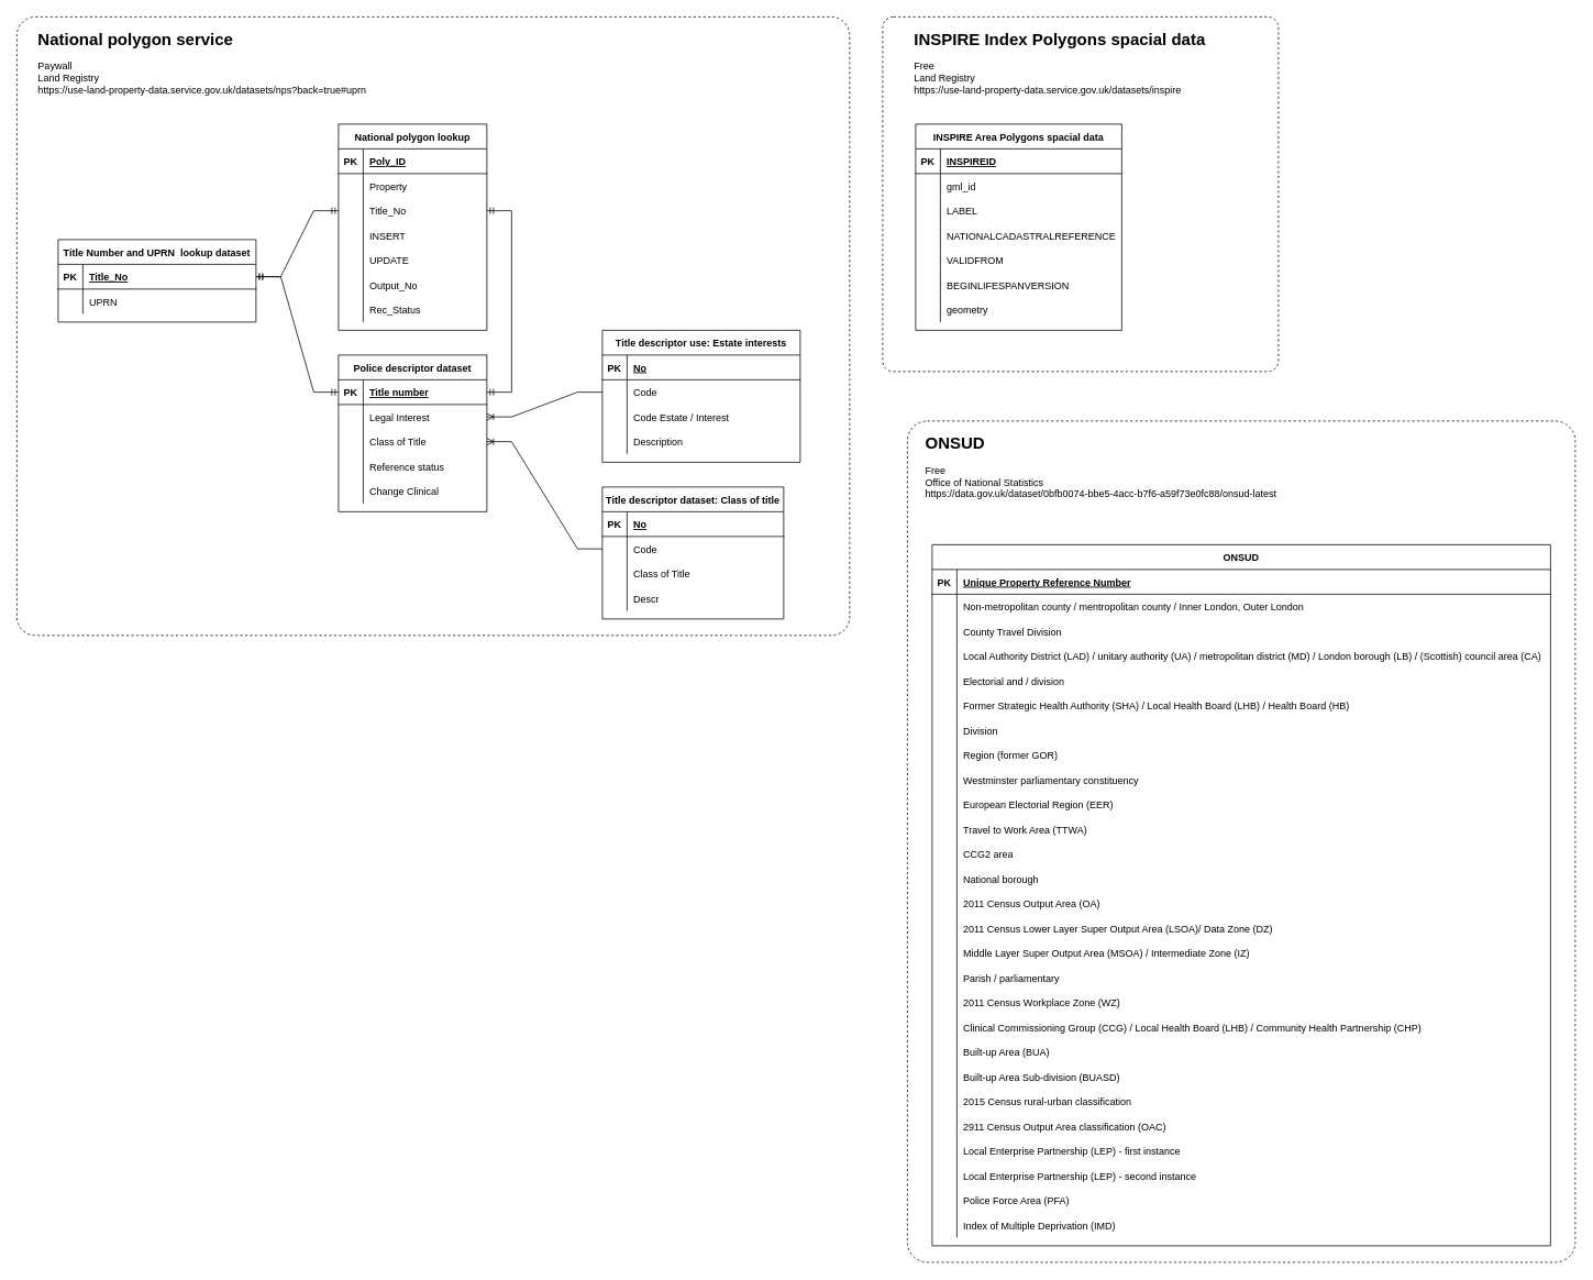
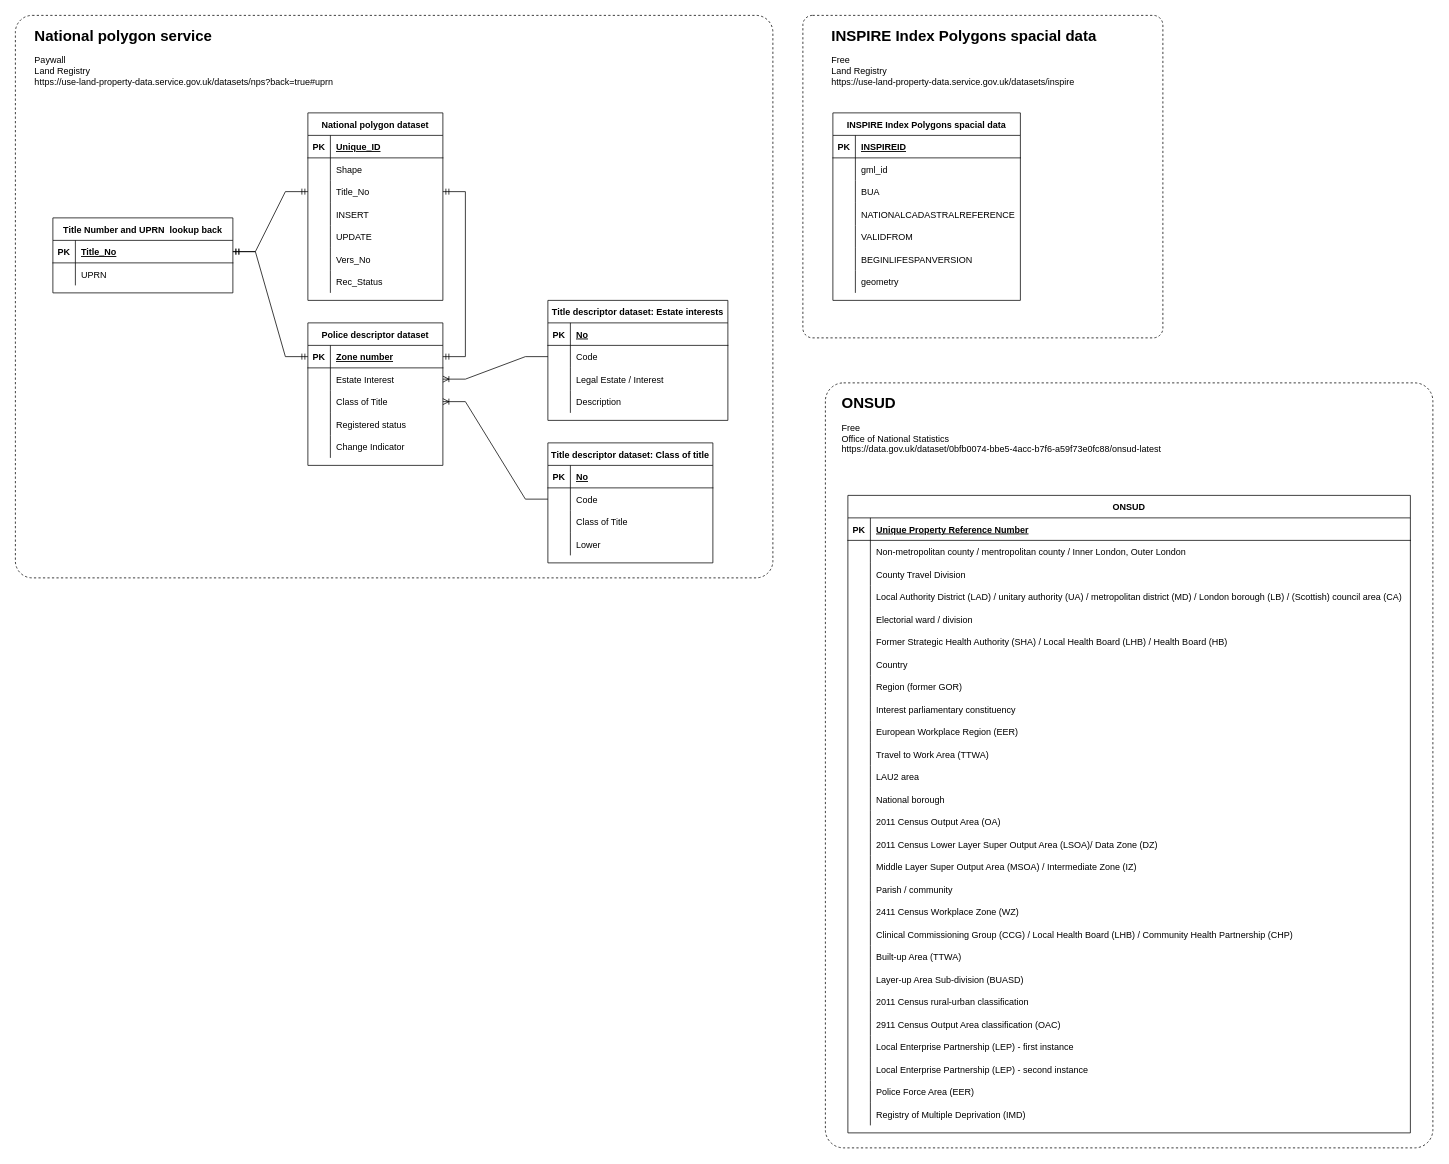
- <mxCell id="3" value="National polygon lookup" style="shape=table;startSize=30;container=1;collapsible=1;childLayout=tableLayout;fixedRows=1;rowLines=0;fontStyle=1;align=center;resizeLast=1;" parent="1" vertex="1"><mxGeometry x="410" y="150" width="180" height="250" as="geometry"><mxRectangle x="170" y="190" width="180" height="30" as="alternateBounds" /></mxGeometry></mxCell>
+ <mxCell id="3" value="National polygon dataset" style="shape=table;startSize=30;container=1;collapsible=1;childLayout=tableLayout;fixedRows=1;rowLines=0;fontStyle=1;align=center;resizeLast=1;" parent="1" vertex="1"><mxGeometry x="410" y="150" width="180" height="250" as="geometry"><mxRectangle x="170" y="190" width="180" height="30" as="alternateBounds" /></mxGeometry></mxCell>
- <mxCell id="27" value="INSPIRE Area Polygons spacial data" style="shape=table;startSize=30;container=1;collapsible=1;childLayout=tableLayout;fixedRows=1;rowLines=0;fontStyle=1;align=center;resizeLast=1;" parent="1" vertex="1"><mxGeometry x="1110" y="150" width="250" height="250" as="geometry" /></mxCell>
+ <mxCell id="27" value="INSPIRE Index Polygons spacial data" style="shape=table;startSize=30;container=1;collapsible=1;childLayout=tableLayout;fixedRows=1;rowLines=0;fontStyle=1;align=center;resizeLast=1;" parent="1" vertex="1"><mxGeometry x="1110" y="150" width="250" height="250" as="geometry" /></mxCell>
- <mxCell id="6" value="Poly_ID" style="shape=partialRectangle;connectable=0;fillColor=none;top=0;left=0;bottom=0;right=0;align=left;spacingLeft=6;fontStyle=5;overflow=hidden;" parent="4" vertex="1"><mxGeometry x="30" width="150" height="30" as="geometry"><mxRectangle width="150" height="30" as="alternateBounds" /></mxGeometry></mxCell>
+ <mxCell id="6" value="Unique_ID" style="shape=partialRectangle;connectable=0;fillColor=none;top=0;left=0;bottom=0;right=0;align=left;spacingLeft=6;fontStyle=5;overflow=hidden;" parent="4" vertex="1"><mxGeometry x="30" width="150" height="30" as="geometry"><mxRectangle width="150" height="30" as="alternateBounds" /></mxGeometry></mxCell>
- <mxCell id="9" value="Property" style="shape=partialRectangle;connectable=0;fillColor=none;top=0;left=0;bottom=0;right=0;align=left;spacingLeft=6;overflow=hidden;" parent="7" vertex="1"><mxGeometry x="30" width="150" height="30" as="geometry"><mxRectangle width="150" height="30" as="alternateBounds" /></mxGeometry></mxCell>
+ <mxCell id="9" value="Shape" style="shape=partialRectangle;connectable=0;fillColor=none;top=0;left=0;bottom=0;right=0;align=left;spacingLeft=6;overflow=hidden;" parent="7" vertex="1"><mxGeometry x="30" width="150" height="30" as="geometry"><mxRectangle width="150" height="30" as="alternateBounds" /></mxGeometry></mxCell>
- <mxCell id="36" value="LABEL" style="shape=partialRectangle;connectable=0;fillColor=none;top=0;left=0;bottom=0;right=0;align=left;spacingLeft=6;overflow=hidden;" parent="34" vertex="1"><mxGeometry x="30" width="220" height="30" as="geometry"><mxRectangle width="220" height="30" as="alternateBounds" /></mxGeometry></mxCell>
+ <mxCell id="36" value="BUA" style="shape=partialRectangle;connectable=0;fillColor=none;top=0;left=0;bottom=0;right=0;align=left;spacingLeft=6;overflow=hidden;" parent="34" vertex="1"><mxGeometry x="30" width="220" height="30" as="geometry"><mxRectangle width="220" height="30" as="alternateBounds" /></mxGeometry></mxCell>
- <mxCell id="91" value="Title Number and UPRN  lookup dataset" style="shape=table;startSize=30;container=1;collapsible=1;childLayout=tableLayout;fixedRows=1;rowLines=0;fontStyle=1;align=center;resizeLast=1;" parent="1" vertex="1"><mxGeometry x="70" y="290" width="240" height="100" as="geometry" /></mxCell>
+ <mxCell id="91" value="Title Number and UPRN  lookup back" style="shape=table;startSize=30;container=1;collapsible=1;childLayout=tableLayout;fixedRows=1;rowLines=0;fontStyle=1;align=center;resizeLast=1;" parent="1" vertex="1"><mxGeometry x="70" y="290" width="240" height="100" as="geometry" /></mxCell>
- <mxCell id="21" value="Output_No" style="shape=partialRectangle;connectable=0;fillColor=none;top=0;left=0;bottom=0;right=0;align=left;spacingLeft=6;overflow=hidden;" parent="19" vertex="1"><mxGeometry x="30" width="150" height="30" as="geometry"><mxRectangle width="150" height="30" as="alternateBounds" /></mxGeometry></mxCell>
+ <mxCell id="21" value="Vers_No" style="shape=partialRectangle;connectable=0;fillColor=none;top=0;left=0;bottom=0;right=0;align=left;spacingLeft=6;overflow=hidden;" parent="19" vertex="1"><mxGeometry x="30" width="150" height="30" as="geometry"><mxRectangle width="150" height="30" as="alternateBounds" /></mxGeometry></mxCell>
- <mxCell id="65" value="Title descriptor use: Estate interests" style="shape=table;startSize=30;container=1;collapsible=1;childLayout=tableLayout;fixedRows=1;rowLines=0;fontStyle=1;align=center;resizeLast=1;" parent="1" vertex="1"><mxGeometry x="730" y="400" width="240" height="160" as="geometry" /></mxCell>
+ <mxCell id="65" value="Title descriptor dataset: Estate interests" style="shape=table;startSize=30;container=1;collapsible=1;childLayout=tableLayout;fixedRows=1;rowLines=0;fontStyle=1;align=center;resizeLast=1;" parent="1" vertex="1"><mxGeometry x="730" y="400" width="240" height="160" as="geometry" /></mxCell>
- <mxCell id="52" value="Title number" style="shape=partialRectangle;connectable=0;fillColor=none;top=0;left=0;bottom=0;right=0;align=left;spacingLeft=6;fontStyle=5;overflow=hidden;" parent="50" vertex="1"><mxGeometry x="30" width="150" height="30" as="geometry"><mxRectangle width="150" height="30" as="alternateBounds" /></mxGeometry></mxCell>
+ <mxCell id="52" value="Zone number" style="shape=partialRectangle;connectable=0;fillColor=none;top=0;left=0;bottom=0;right=0;align=left;spacingLeft=6;fontStyle=5;overflow=hidden;" parent="50" vertex="1"><mxGeometry x="30" width="150" height="30" as="geometry"><mxRectangle width="150" height="30" as="alternateBounds" /></mxGeometry></mxCell>
- <mxCell id="55" value="Legal Interest" style="shape=partialRectangle;connectable=0;fillColor=none;top=0;left=0;bottom=0;right=0;align=left;spacingLeft=6;overflow=hidden;" parent="53" vertex="1"><mxGeometry x="30" width="150" height="30" as="geometry"><mxRectangle width="150" height="30" as="alternateBounds" /></mxGeometry></mxCell>
+ <mxCell id="55" value="Estate Interest" style="shape=partialRectangle;connectable=0;fillColor=none;top=0;left=0;bottom=0;right=0;align=left;spacingLeft=6;overflow=hidden;" parent="53" vertex="1"><mxGeometry x="30" width="150" height="30" as="geometry"><mxRectangle width="150" height="30" as="alternateBounds" /></mxGeometry></mxCell>
- <mxCell id="74" value="Code Estate / Interest" style="shape=partialRectangle;connectable=0;fillColor=none;top=0;left=0;bottom=0;right=0;align=left;spacingLeft=6;overflow=hidden;" parent="72" vertex="1"><mxGeometry x="30" width="210" height="30" as="geometry"><mxRectangle width="210" height="30" as="alternateBounds" /></mxGeometry></mxCell>
+ <mxCell id="74" value="Legal Estate / Interest" style="shape=partialRectangle;connectable=0;fillColor=none;top=0;left=0;bottom=0;right=0;align=left;spacingLeft=6;overflow=hidden;" parent="72" vertex="1"><mxGeometry x="30" width="210" height="30" as="geometry"><mxRectangle width="210" height="30" as="alternateBounds" /></mxGeometry></mxCell>
- <mxCell id="61" value="Reference status" style="shape=partialRectangle;connectable=0;fillColor=none;top=0;left=0;bottom=0;right=0;align=left;spacingLeft=6;overflow=hidden;" parent="59" vertex="1"><mxGeometry x="30" width="150" height="30" as="geometry"><mxRectangle width="150" height="30" as="alternateBounds" /></mxGeometry></mxCell>
+ <mxCell id="61" value="Registered status" style="shape=partialRectangle;connectable=0;fillColor=none;top=0;left=0;bottom=0;right=0;align=left;spacingLeft=6;overflow=hidden;" parent="59" vertex="1"><mxGeometry x="30" width="150" height="30" as="geometry"><mxRectangle width="150" height="30" as="alternateBounds" /></mxGeometry></mxCell>
- <mxCell id="64" value="Change Clinical" style="shape=partialRectangle;connectable=0;fillColor=none;top=0;left=0;bottom=0;right=0;align=left;spacingLeft=6;overflow=hidden;" parent="62" vertex="1"><mxGeometry x="30" width="150" height="30" as="geometry"><mxRectangle width="150" height="30" as="alternateBounds" /></mxGeometry></mxCell>
+ <mxCell id="64" value="Change Indicator" style="shape=partialRectangle;connectable=0;fillColor=none;top=0;left=0;bottom=0;right=0;align=left;spacingLeft=6;overflow=hidden;" parent="62" vertex="1"><mxGeometry x="30" width="150" height="30" as="geometry"><mxRectangle width="150" height="30" as="alternateBounds" /></mxGeometry></mxCell>
- <mxCell id="90" value="Descr" style="shape=partialRectangle;connectable=0;fillColor=none;top=0;left=0;bottom=0;right=0;align=left;spacingLeft=6;overflow=hidden;" parent="88" vertex="1"><mxGeometry x="30" width="190" height="30" as="geometry"><mxRectangle width="190" height="30" as="alternateBounds" /></mxGeometry></mxCell>
+ <mxCell id="90" value="Lower" style="shape=partialRectangle;connectable=0;fillColor=none;top=0;left=0;bottom=0;right=0;align=left;spacingLeft=6;overflow=hidden;" parent="88" vertex="1"><mxGeometry x="30" width="190" height="30" as="geometry"><mxRectangle width="190" height="30" as="alternateBounds" /></mxGeometry></mxCell>
- <mxCell id="120" value="Electorial and / division" style="shape=partialRectangle;connectable=0;fillColor=none;top=0;left=0;bottom=0;right=0;align=left;spacingLeft=6;overflow=hidden;" vertex="1" parent="118"><mxGeometry x="30" width="720" height="30" as="geometry"><mxRectangle width="720" height="30" as="alternateBounds" /></mxGeometry></mxCell>
+ <mxCell id="120" value="Electorial ward / division" style="shape=partialRectangle;connectable=0;fillColor=none;top=0;left=0;bottom=0;right=0;align=left;spacingLeft=6;overflow=hidden;" vertex="1" parent="118"><mxGeometry x="30" width="720" height="30" as="geometry"><mxRectangle width="720" height="30" as="alternateBounds" /></mxGeometry></mxCell>
- <mxCell id="126" value="Division" style="shape=partialRectangle;connectable=0;fillColor=none;top=0;left=0;bottom=0;right=0;align=left;spacingLeft=6;overflow=hidden;" vertex="1" parent="124"><mxGeometry x="30" width="720" height="30" as="geometry"><mxRectangle width="720" height="30" as="alternateBounds" /></mxGeometry></mxCell>
+ <mxCell id="126" value="Country" style="shape=partialRectangle;connectable=0;fillColor=none;top=0;left=0;bottom=0;right=0;align=left;spacingLeft=6;overflow=hidden;" vertex="1" parent="124"><mxGeometry x="30" width="720" height="30" as="geometry"><mxRectangle width="720" height="30" as="alternateBounds" /></mxGeometry></mxCell>
- <mxCell id="132" value="Westminster parliamentary constituency" style="shape=partialRectangle;connectable=0;fillColor=none;top=0;left=0;bottom=0;right=0;align=left;spacingLeft=6;overflow=hidden;" vertex="1" parent="130"><mxGeometry x="30" width="720" height="30" as="geometry"><mxRectangle width="720" height="30" as="alternateBounds" /></mxGeometry></mxCell>
+ <mxCell id="132" value="Interest parliamentary constituency" style="shape=partialRectangle;connectable=0;fillColor=none;top=0;left=0;bottom=0;right=0;align=left;spacingLeft=6;overflow=hidden;" vertex="1" parent="130"><mxGeometry x="30" width="720" height="30" as="geometry"><mxRectangle width="720" height="30" as="alternateBounds" /></mxGeometry></mxCell>
- <mxCell id="135" value="European Electorial Region (EER)" style="shape=partialRectangle;connectable=0;fillColor=none;top=0;left=0;bottom=0;right=0;align=left;spacingLeft=6;overflow=hidden;" vertex="1" parent="133"><mxGeometry x="30" width="720" height="30" as="geometry"><mxRectangle width="720" height="30" as="alternateBounds" /></mxGeometry></mxCell>
+ <mxCell id="135" value="European Workplace Region (EER)" style="shape=partialRectangle;connectable=0;fillColor=none;top=0;left=0;bottom=0;right=0;align=left;spacingLeft=6;overflow=hidden;" vertex="1" parent="133"><mxGeometry x="30" width="720" height="30" as="geometry"><mxRectangle width="720" height="30" as="alternateBounds" /></mxGeometry></mxCell>
- <mxCell id="141" value="CCG2 area" style="shape=partialRectangle;connectable=0;fillColor=none;top=0;left=0;bottom=0;right=0;align=left;spacingLeft=6;overflow=hidden;" vertex="1" parent="139"><mxGeometry x="30" width="720" height="30" as="geometry"><mxRectangle width="720" height="30" as="alternateBounds" /></mxGeometry></mxCell>
+ <mxCell id="141" value="LAU2 area" style="shape=partialRectangle;connectable=0;fillColor=none;top=0;left=0;bottom=0;right=0;align=left;spacingLeft=6;overflow=hidden;" vertex="1" parent="139"><mxGeometry x="30" width="720" height="30" as="geometry"><mxRectangle width="720" height="30" as="alternateBounds" /></mxGeometry></mxCell>
- <mxCell id="156" value="Parish / parliamentary" style="shape=partialRectangle;connectable=0;fillColor=none;top=0;left=0;bottom=0;right=0;align=left;spacingLeft=6;overflow=hidden;" vertex="1" parent="154"><mxGeometry x="30" width="720" height="30" as="geometry"><mxRectangle width="720" height="30" as="alternateBounds" /></mxGeometry></mxCell>
+ <mxCell id="156" value="Parish / community" style="shape=partialRectangle;connectable=0;fillColor=none;top=0;left=0;bottom=0;right=0;align=left;spacingLeft=6;overflow=hidden;" vertex="1" parent="154"><mxGeometry x="30" width="720" height="30" as="geometry"><mxRectangle width="720" height="30" as="alternateBounds" /></mxGeometry></mxCell>
- <mxCell id="159" value="2011 Census Workplace Zone (WZ)" style="shape=partialRectangle;connectable=0;fillColor=none;top=0;left=0;bottom=0;right=0;align=left;spacingLeft=6;overflow=hidden;" vertex="1" parent="157"><mxGeometry x="30" width="720" height="30" as="geometry"><mxRectangle width="720" height="30" as="alternateBounds" /></mxGeometry></mxCell>
+ <mxCell id="159" value="2411 Census Workplace Zone (WZ)" style="shape=partialRectangle;connectable=0;fillColor=none;top=0;left=0;bottom=0;right=0;align=left;spacingLeft=6;overflow=hidden;" vertex="1" parent="157"><mxGeometry x="30" width="720" height="30" as="geometry"><mxRectangle width="720" height="30" as="alternateBounds" /></mxGeometry></mxCell>
- <mxCell id="165" value="Built-up Area (BUA)" style="shape=partialRectangle;connectable=0;fillColor=none;top=0;left=0;bottom=0;right=0;align=left;spacingLeft=6;overflow=hidden;" vertex="1" parent="163"><mxGeometry x="30" width="720" height="30" as="geometry"><mxRectangle width="720" height="30" as="alternateBounds" /></mxGeometry></mxCell>
+ <mxCell id="165" value="Built-up Area (TTWA)" style="shape=partialRectangle;connectable=0;fillColor=none;top=0;left=0;bottom=0;right=0;align=left;spacingLeft=6;overflow=hidden;" vertex="1" parent="163"><mxGeometry x="30" width="720" height="30" as="geometry"><mxRectangle width="720" height="30" as="alternateBounds" /></mxGeometry></mxCell>
- <mxCell id="168" value="Built-up Area Sub-division (BUASD)" style="shape=partialRectangle;connectable=0;fillColor=none;top=0;left=0;bottom=0;right=0;align=left;spacingLeft=6;overflow=hidden;" vertex="1" parent="166"><mxGeometry x="30" width="720" height="30" as="geometry"><mxRectangle width="720" height="30" as="alternateBounds" /></mxGeometry></mxCell>
+ <mxCell id="168" value="Layer-up Area Sub-division (BUASD)" style="shape=partialRectangle;connectable=0;fillColor=none;top=0;left=0;bottom=0;right=0;align=left;spacingLeft=6;overflow=hidden;" vertex="1" parent="166"><mxGeometry x="30" width="720" height="30" as="geometry"><mxRectangle width="720" height="30" as="alternateBounds" /></mxGeometry></mxCell>
- <mxCell id="171" value="2015 Census rural-urban classification" style="shape=partialRectangle;connectable=0;fillColor=none;top=0;left=0;bottom=0;right=0;align=left;spacingLeft=6;overflow=hidden;" vertex="1" parent="169"><mxGeometry x="30" width="720" height="30" as="geometry"><mxRectangle width="720" height="30" as="alternateBounds" /></mxGeometry></mxCell>
+ <mxCell id="171" value="2011 Census rural-urban classification" style="shape=partialRectangle;connectable=0;fillColor=none;top=0;left=0;bottom=0;right=0;align=left;spacingLeft=6;overflow=hidden;" vertex="1" parent="169"><mxGeometry x="30" width="720" height="30" as="geometry"><mxRectangle width="720" height="30" as="alternateBounds" /></mxGeometry></mxCell>
- <mxCell id="183" value="Police Force Area (PFA)" style="shape=partialRectangle;connectable=0;fillColor=none;top=0;left=0;bottom=0;right=0;align=left;spacingLeft=6;overflow=hidden;" vertex="1" parent="181"><mxGeometry x="30" width="720" height="30" as="geometry"><mxRectangle width="720" height="30" as="alternateBounds" /></mxGeometry></mxCell>
+ <mxCell id="183" value="Police Force Area (EER)" style="shape=partialRectangle;connectable=0;fillColor=none;top=0;left=0;bottom=0;right=0;align=left;spacingLeft=6;overflow=hidden;" vertex="1" parent="181"><mxGeometry x="30" width="720" height="30" as="geometry"><mxRectangle width="720" height="30" as="alternateBounds" /></mxGeometry></mxCell>
- <mxCell id="186" value="Index of Multiple Deprivation (IMD)" style="shape=partialRectangle;connectable=0;fillColor=none;top=0;left=0;bottom=0;right=0;align=left;spacingLeft=6;overflow=hidden;" vertex="1" parent="184"><mxGeometry x="30" width="720" height="30" as="geometry"><mxRectangle width="720" height="30" as="alternateBounds" /></mxGeometry></mxCell>
+ <mxCell id="186" value="Registry of Multiple Deprivation (IMD)" style="shape=partialRectangle;connectable=0;fillColor=none;top=0;left=0;bottom=0;right=0;align=left;spacingLeft=6;overflow=hidden;" vertex="1" parent="184"><mxGeometry x="30" width="720" height="30" as="geometry"><mxRectangle width="720" height="30" as="alternateBounds" /></mxGeometry></mxCell>
